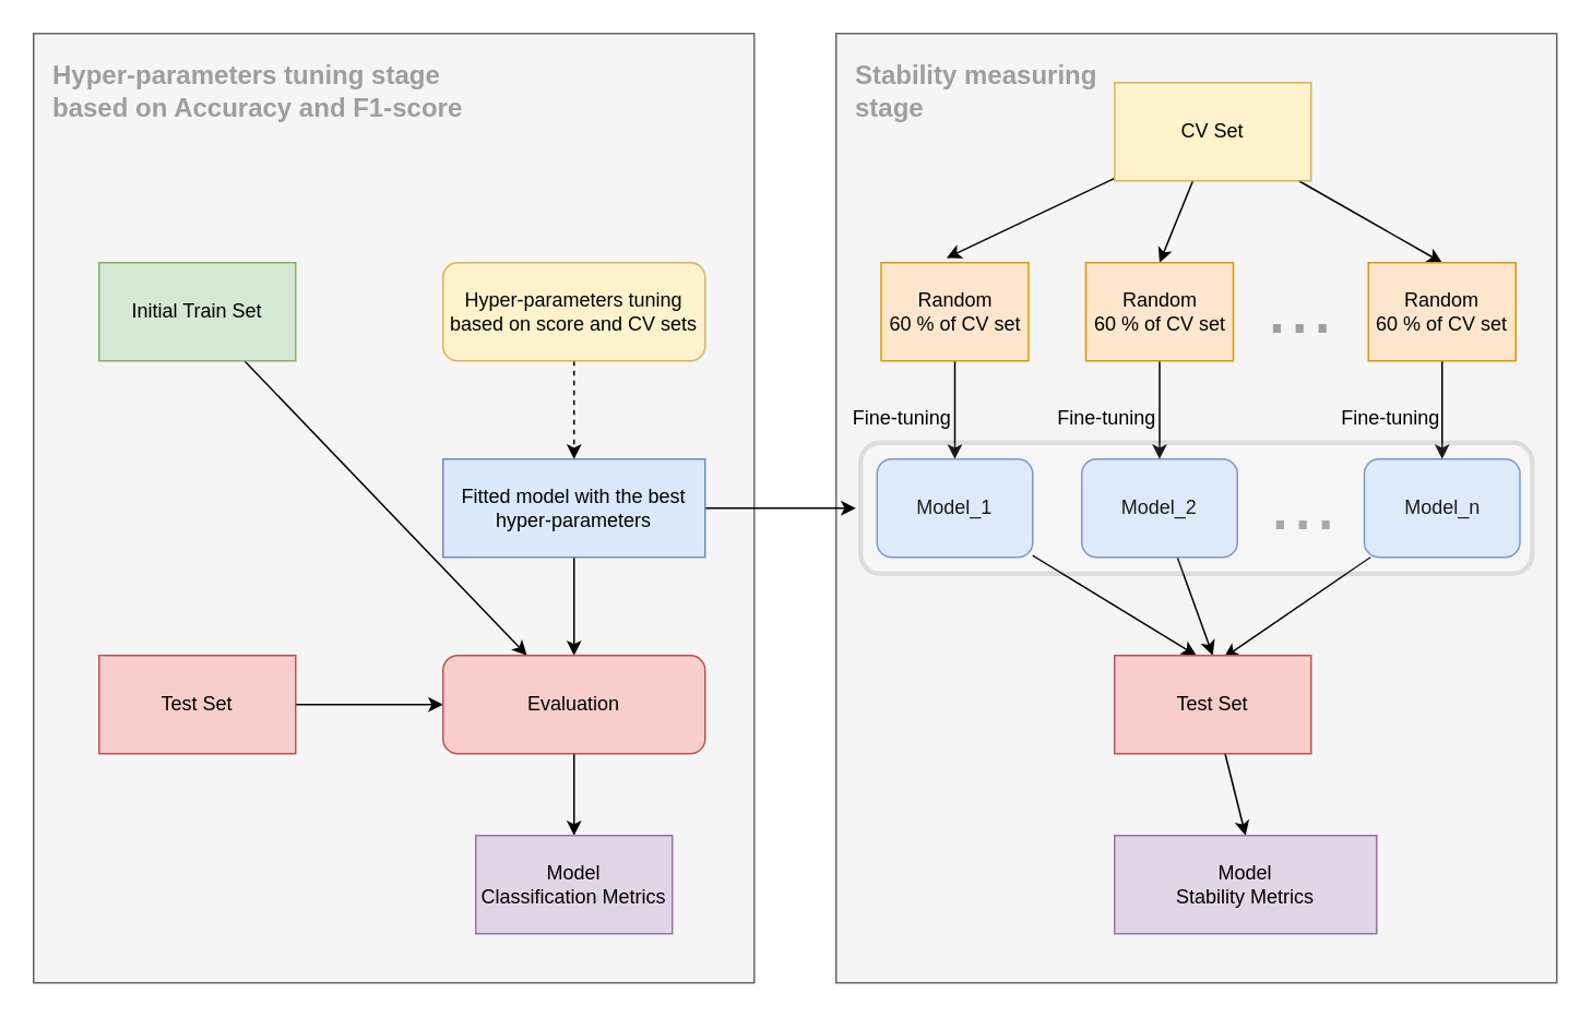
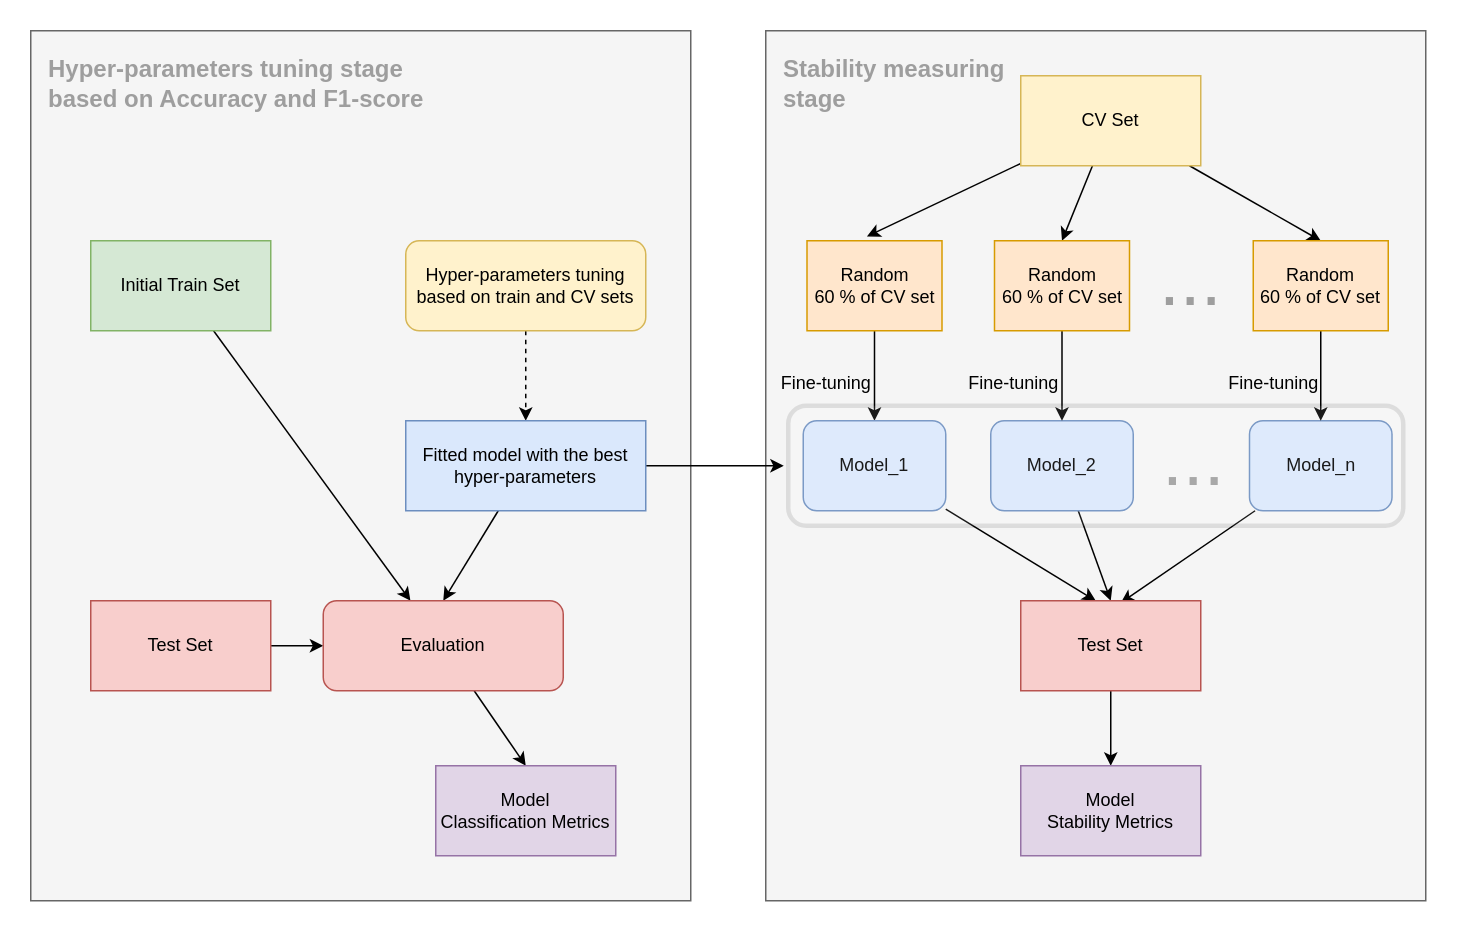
- <mxCell id="22" value="Hyper-parameters tuning based on score and CV sets" style="rounded=1;whiteSpace=wrap;html=1;fillColor=#fff2cc;strokeColor=#d6b656;" vertex="1" parent="1"><mxGeometry x="270" y="160" width="160" height="60" as="geometry" /></mxCell>
+ <mxCell id="22" value="Hyper-parameters tuning based on train and CV sets" style="rounded=1;whiteSpace=wrap;html=1;fillColor=#fff2cc;strokeColor=#d6b656;" vertex="1" parent="1"><mxGeometry x="270" y="160" width="160" height="60" as="geometry" /></mxCell>
- <mxCell id="29" value="Evaluation" style="rounded=1;whiteSpace=wrap;html=1;fillColor=#f8cecc;strokeColor=#b85450;" vertex="1" parent="1"><mxGeometry x="270" y="400" width="160" height="60" as="geometry" /></mxCell>
+ <mxCell id="29" value="Evaluation" style="rounded=1;whiteSpace=wrap;html=1;fillColor=#f8cecc;strokeColor=#b85450;" vertex="1" parent="1"><mxGeometry x="215" y="400" width="160" height="60" as="geometry" /></mxCell>
- <mxCell id="20" value="&lt;div&gt;Model&lt;/div&gt;&lt;div&gt;Stability Metrics&lt;/div&gt;" style="rounded=0;whiteSpace=wrap;html=1;fillColor=#e1d5e7;strokeColor=#9673a6;" parent="1" vertex="1"><mxGeometry x="680" y="510" width="160" height="60" as="geometry" /></mxCell>
+ <mxCell id="20" value="&lt;div&gt;Model&lt;/div&gt;&lt;div&gt;Stability Metrics&lt;/div&gt;" style="rounded=0;whiteSpace=wrap;html=1;fillColor=#e1d5e7;strokeColor=#9673a6;" parent="1" vertex="1"><mxGeometry x="680" y="510" width="120" height="60" as="geometry" /></mxCell>
